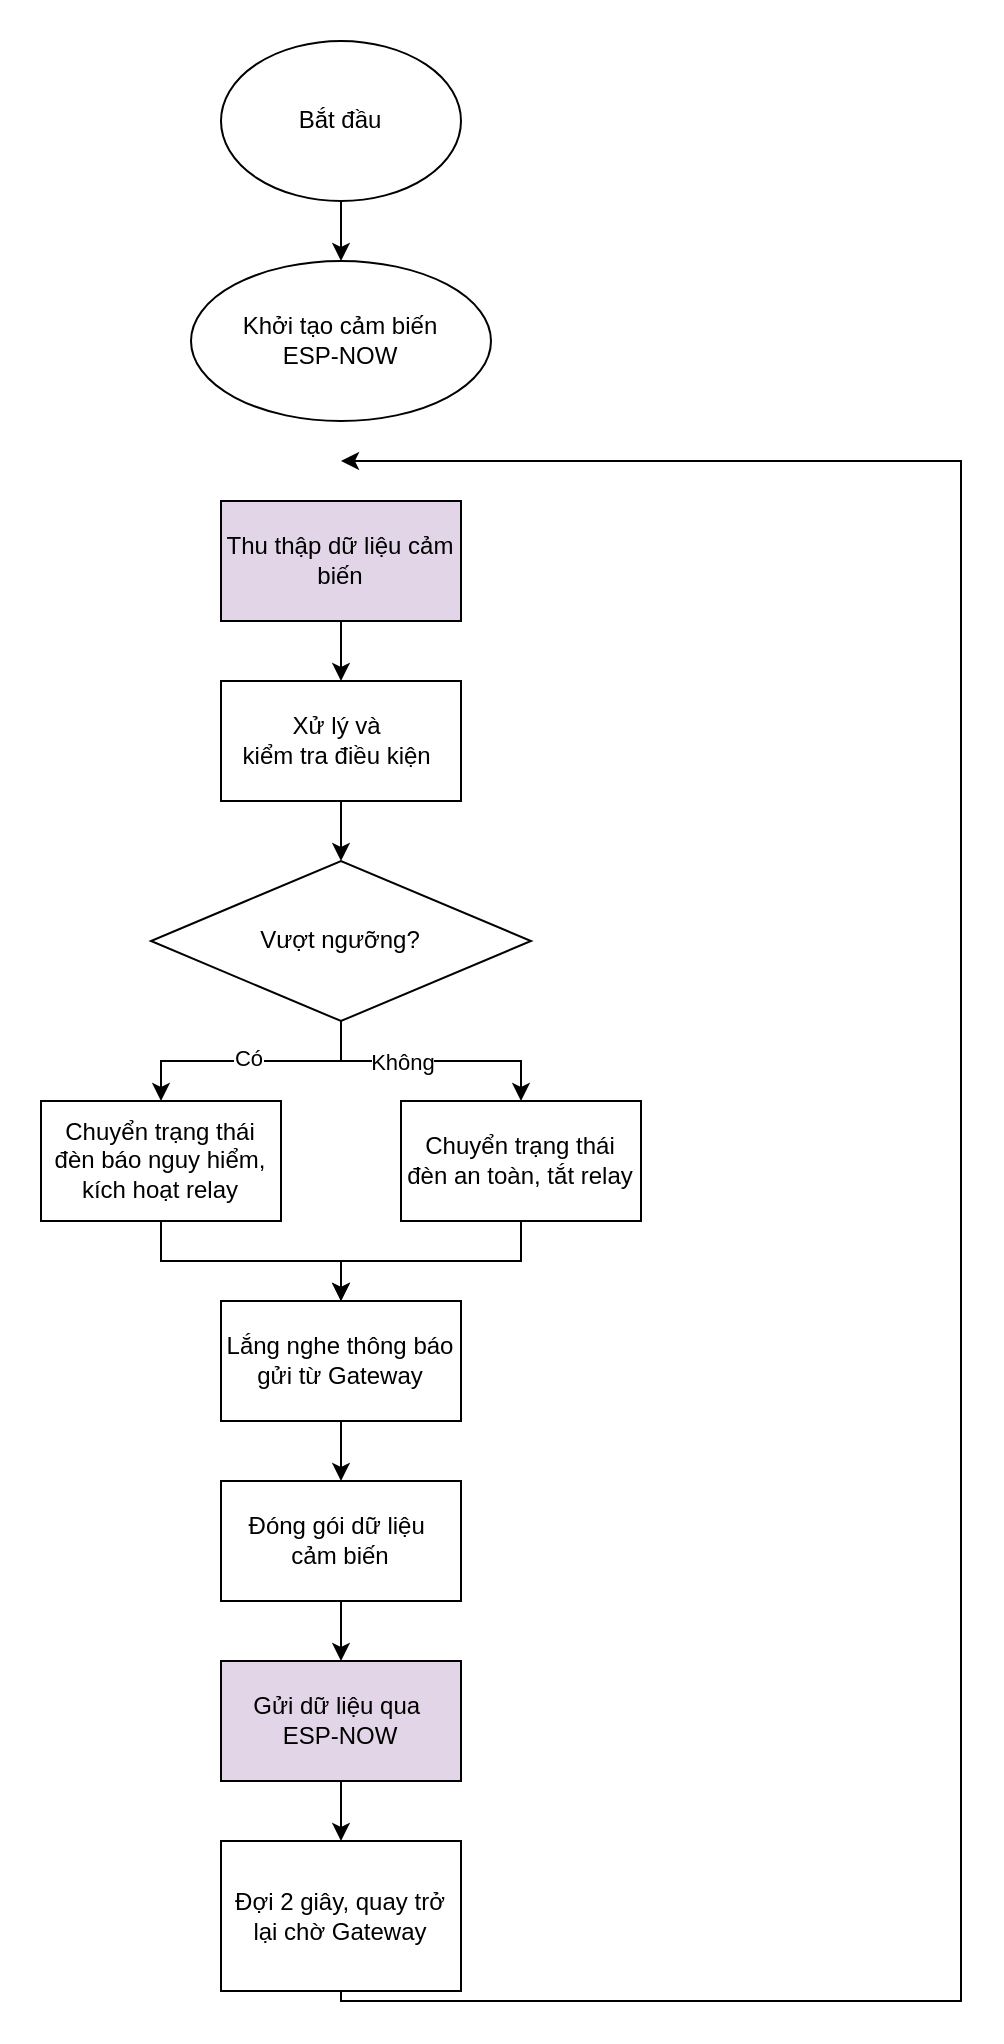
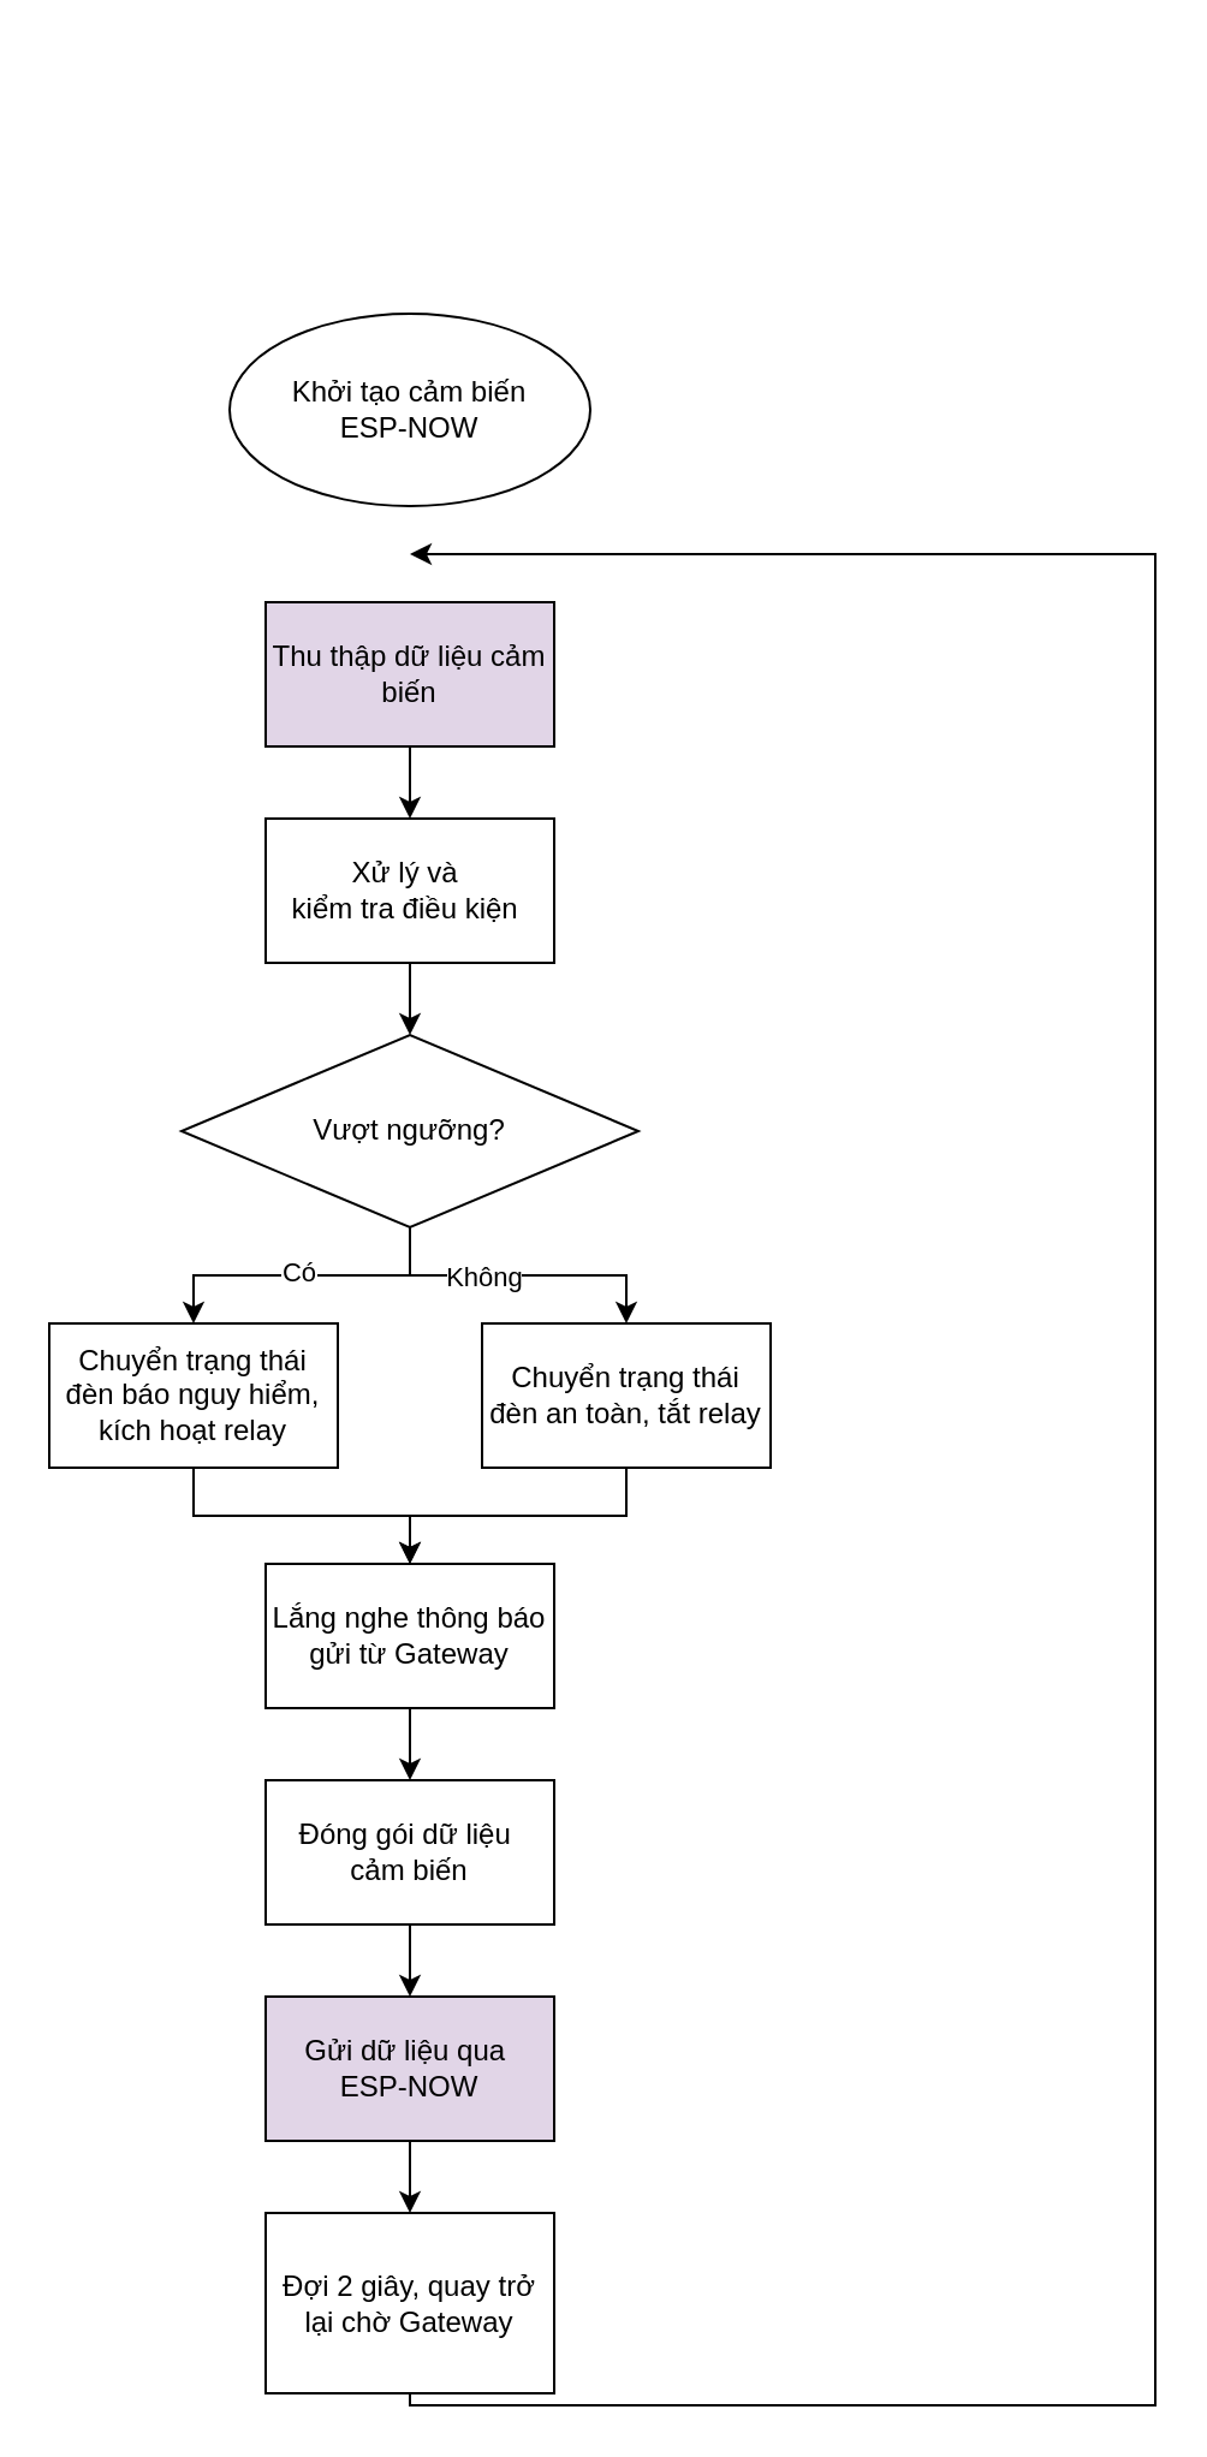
- <mxCell id="24" value="Bắt đầu" style="ellipse;whiteSpace=wrap;html=1;" parent="1" vertex="1"><mxGeometry x="110" y="20" width="120" height="80" as="geometry" /></mxCell>
- <mxCell id="23" value="" style="edgeStyle=orthogonalEdgeStyle;rounded=0;orthogonalLoop=1;jettySize=auto;html=1;" parent="1" source="24" target="2" edge="1"><mxGeometry relative="1" as="geometry" /></mxCell>
